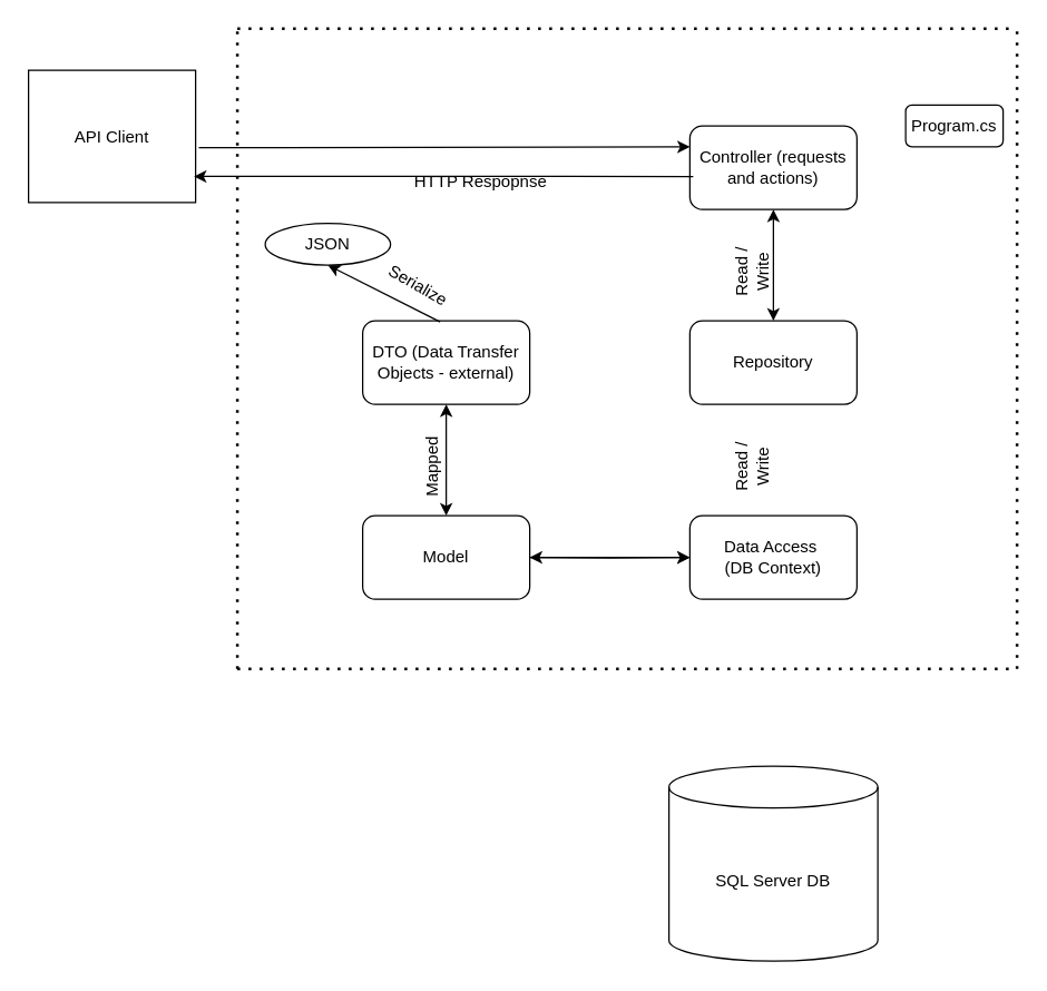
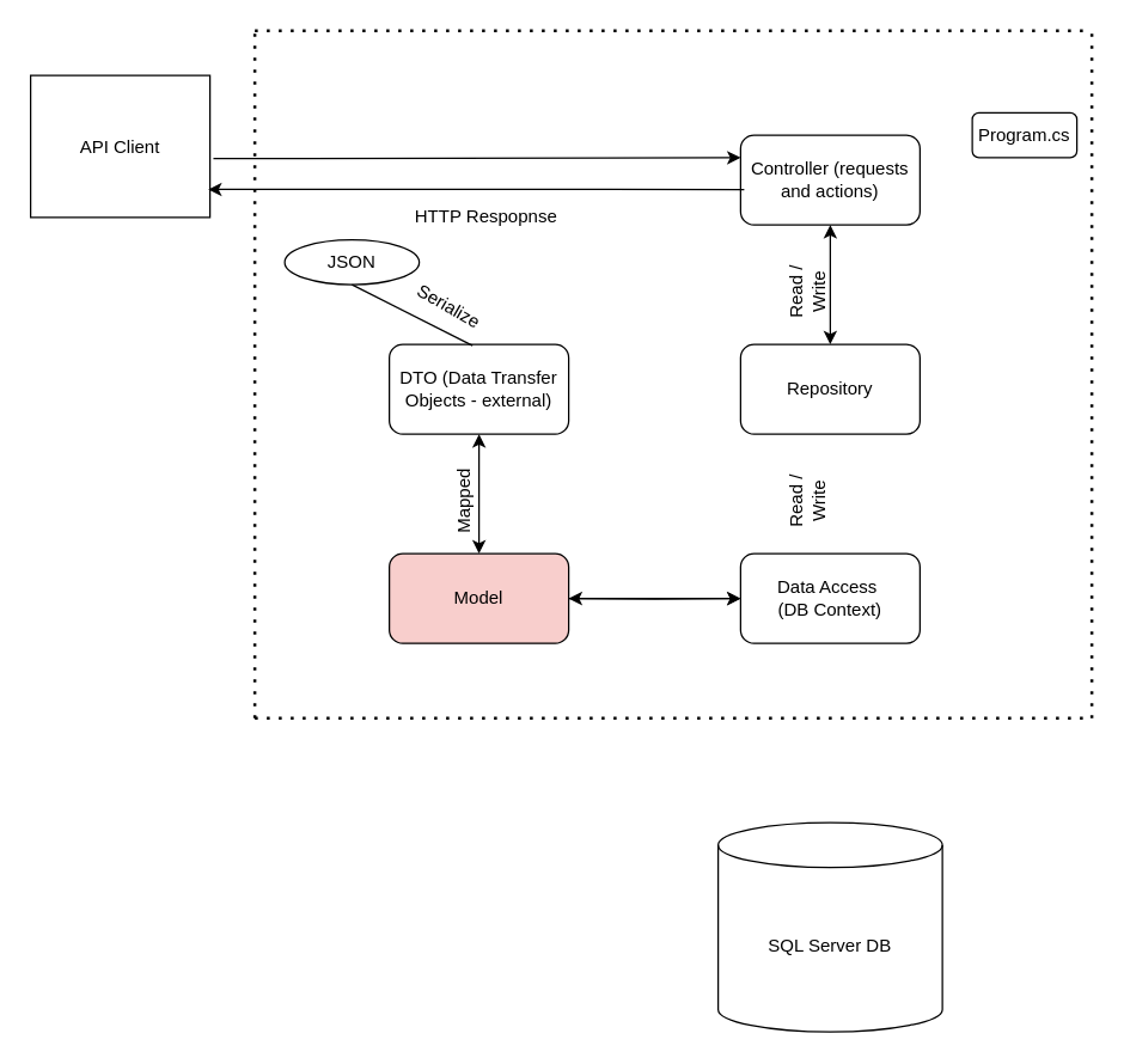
- <mxCell id="19" value="HTTP Respopnse" style="text;html=1;strokeColor=none;fillColor=none;align=center;verticalAlign=middle;whiteSpace=wrap;rounded=0;" vertex="1" parent="1"><mxGeometry x="290" y="115" width="110" height="30" as="geometry" /></mxCell>
+ <mxCell id="19" value="HTTP Respopnse" style="text;html=1;strokeColor=none;fillColor=none;align=center;verticalAlign=middle;whiteSpace=wrap;rounded=0;" vertex="1" parent="1"><mxGeometry x="270" y="130" width="110" height="30" as="geometry" /></mxCell>
- <mxCell id="21" value="" style="endArrow=classic;html=1;rounded=0;entryX=0.5;entryY=1;entryDx=0;entryDy=0;exitX=0.464;exitY=0.014;exitDx=0;exitDy=0;exitPerimeter=0;" edge="1" parent="1" source="7" target="20"><mxGeometry width="50" height="50" relative="1" as="geometry"><mxPoint x="270" y="250" as="sourcePoint" /><mxPoint x="320" y="200" as="targetPoint" /></mxGeometry></mxCell>
+ <mxCell id="21" value="" style="endArrow=none;html=1;rounded=0;entryX=0.5;entryY=1;entryDx=0;entryDy=0;exitX=0.464;exitY=0.014;exitDx=0;exitDy=0;exitPerimeter=0;" edge="1" parent="1" source="7" target="20"><mxGeometry width="50" height="50" relative="1" as="geometry"><mxPoint x="270" y="250" as="sourcePoint" /><mxPoint x="320" y="200" as="targetPoint" /></mxGeometry></mxCell>
- <mxCell id="6" value="Model" style="rounded=1;whiteSpace=wrap;html=1;" vertex="1" parent="1"><mxGeometry x="260" y="370" width="120" height="60" as="geometry" /></mxCell>
+ <mxCell id="6" value="Model" style="rounded=1;whiteSpace=wrap;html=1;fillColor=#f8cecc;" vertex="1" parent="1"><mxGeometry x="260" y="370" width="120" height="60" as="geometry" /></mxCell>
